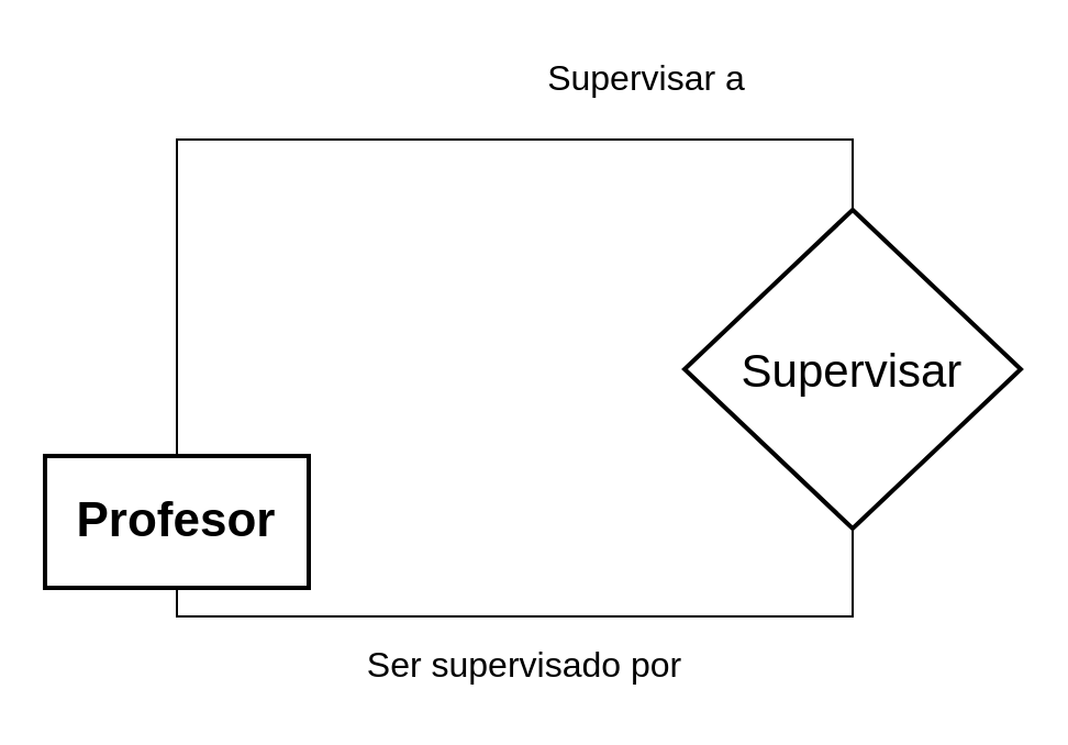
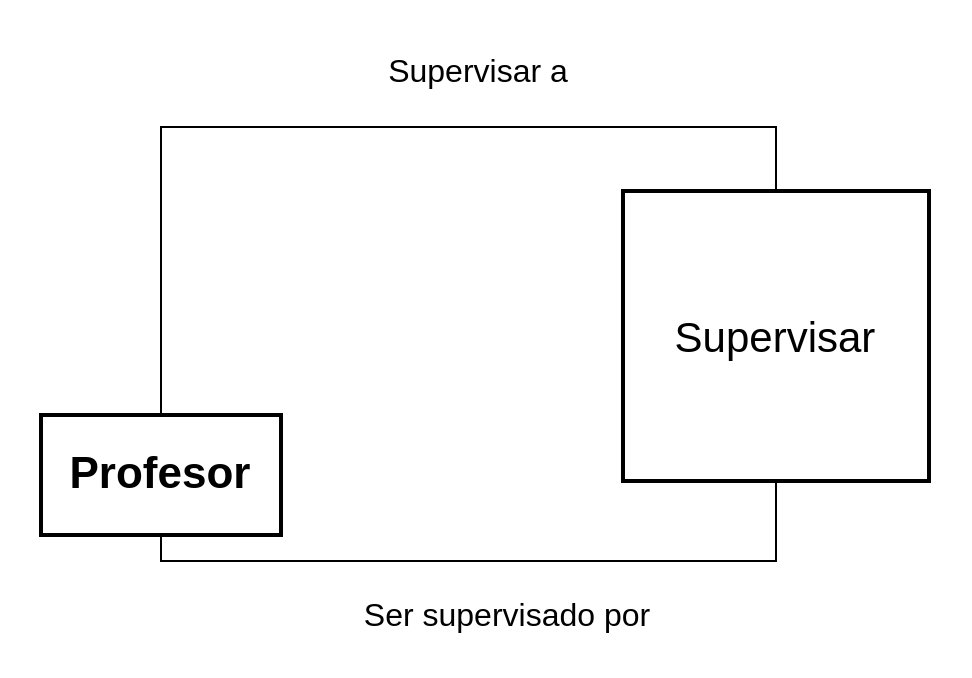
- <mxCell id="7" value="Supervisar a" style="text;strokeColor=none;fillColor=none;html=1;align=center;verticalAlign=middle;whiteSpace=wrap;rounded=0;fontSize=16;" vertex="1" parent="1"><mxGeometry x="235.5" y="20" width="116" height="30" as="geometry" /></mxCell>
+ <mxCell id="7" value="Supervisar a" style="text;strokeColor=none;fillColor=none;html=1;align=center;verticalAlign=middle;whiteSpace=wrap;rounded=0;fontSize=16;" vertex="1" parent="1"><mxGeometry x="180.5" y="20" width="116" height="30" as="geometry" /></mxCell>
- <mxCell id="4" value="Supervisar" style="rhombus;whiteSpace=wrap;html=1;fontSize=21;fontFamily=Helvetica;strokeWidth=2;" vertex="1" parent="1"><mxGeometry x="311" y="95" width="153" height="145" as="geometry" /></mxCell>
+ <mxCell id="4" value="Supervisar" style="whiteSpace=wrap;html=1;fontSize=21;fontFamily=Helvetica;strokeWidth=2;rounded=0;" vertex="1" parent="1"><mxGeometry x="311" y="95" width="153" height="145" as="geometry" /></mxCell>
- <mxCell id="6" value="Ser supervisado por" style="text;strokeColor=none;fillColor=none;html=1;align=center;verticalAlign=middle;whiteSpace=wrap;rounded=0;fontSize=16;" vertex="1" parent="1"><mxGeometry x="147" y="287" width="183" height="30" as="geometry" /></mxCell>
+ <mxCell id="6" value="Ser supervisado por" style="text;strokeColor=none;fillColor=none;html=1;align=center;verticalAlign=middle;whiteSpace=wrap;rounded=0;fontSize=16;" vertex="1" parent="1"><mxGeometry x="162" y="292" width="183" height="30" as="geometry" /></mxCell>
